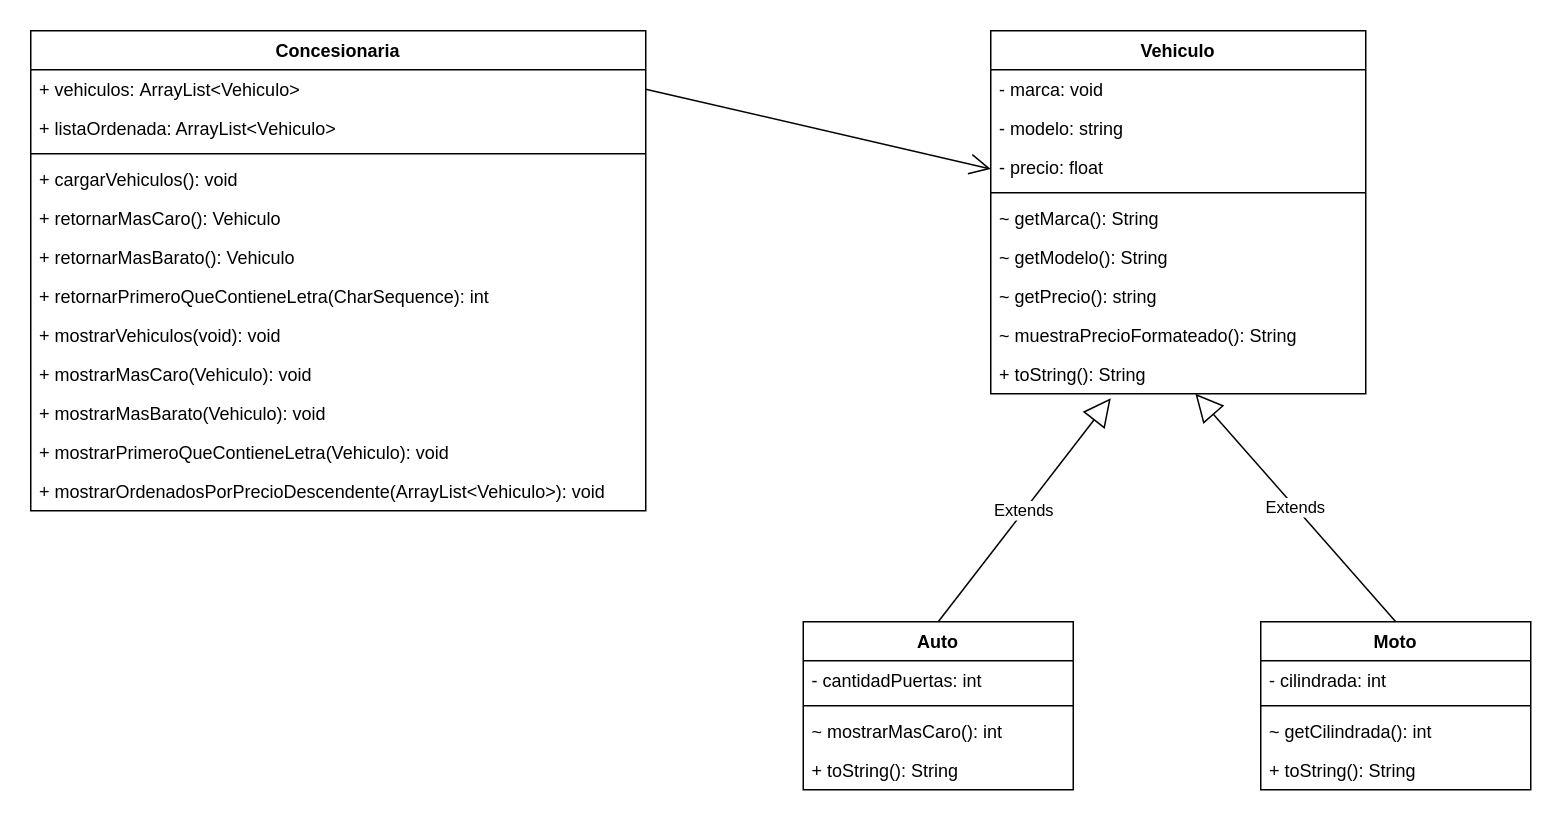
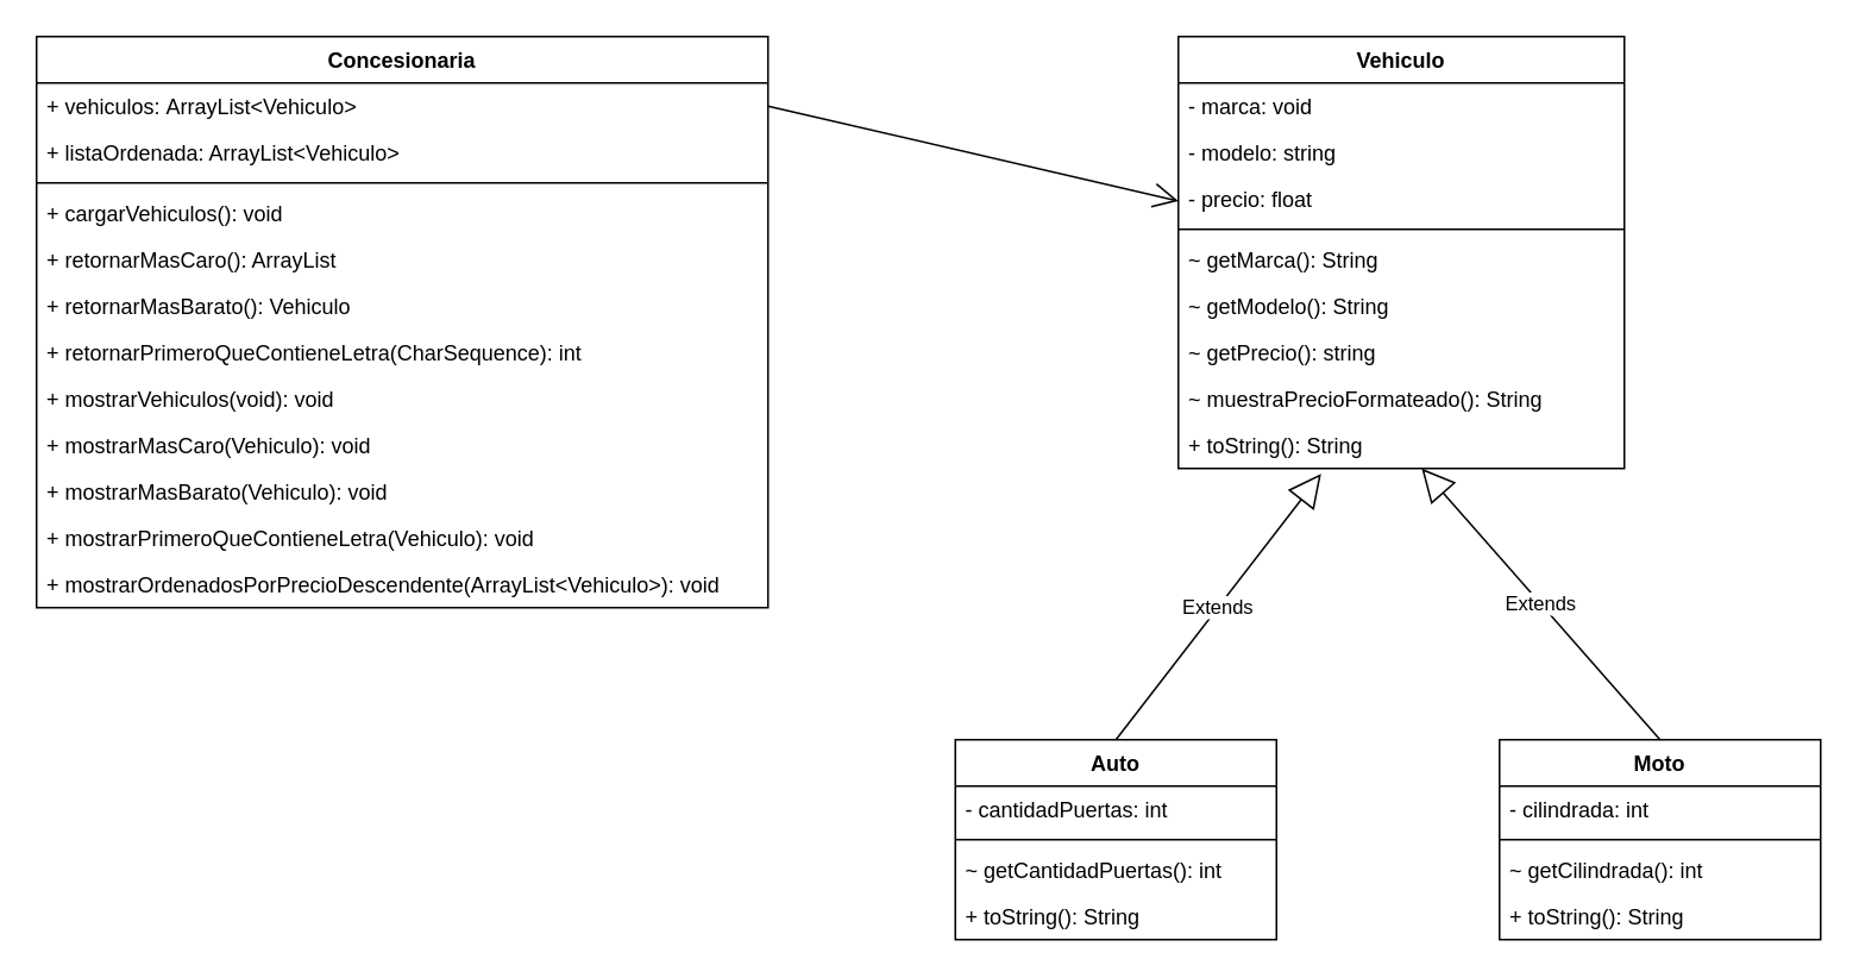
- <mxCell id="29" value="+ retornarMasCaro(): Vehiculo" style="text;strokeColor=none;fillColor=none;align=left;verticalAlign=top;spacingLeft=4;spacingRight=4;overflow=hidden;rotatable=0;points=[[0,0.5],[1,0.5]];portConstraint=eastwest;" vertex="1" parent="24"><mxGeometry y="112" width="410" height="26" as="geometry" /></mxCell>
+ <mxCell id="29" value="+ retornarMasCaro(): ArrayList" style="text;strokeColor=none;fillColor=none;align=left;verticalAlign=top;spacingLeft=4;spacingRight=4;overflow=hidden;rotatable=0;points=[[0,0.5],[1,0.5]];portConstraint=eastwest;" vertex="1" parent="24"><mxGeometry y="112" width="410" height="26" as="geometry" /></mxCell>
- <mxCell id="15" value="~ mostrarMasCaro(): int" style="text;strokeColor=none;fillColor=none;align=left;verticalAlign=top;spacingLeft=4;spacingRight=4;overflow=hidden;rotatable=0;points=[[0,0.5],[1,0.5]];portConstraint=eastwest;" vertex="1" parent="12"><mxGeometry y="60" width="180" height="26" as="geometry" /></mxCell>
+ <mxCell id="15" value="~ getCantidadPuertas(): int" style="text;strokeColor=none;fillColor=none;align=left;verticalAlign=top;spacingLeft=4;spacingRight=4;overflow=hidden;rotatable=0;points=[[0,0.5],[1,0.5]];portConstraint=eastwest;" vertex="1" parent="12"><mxGeometry y="60" width="180" height="26" as="geometry" /></mxCell>
